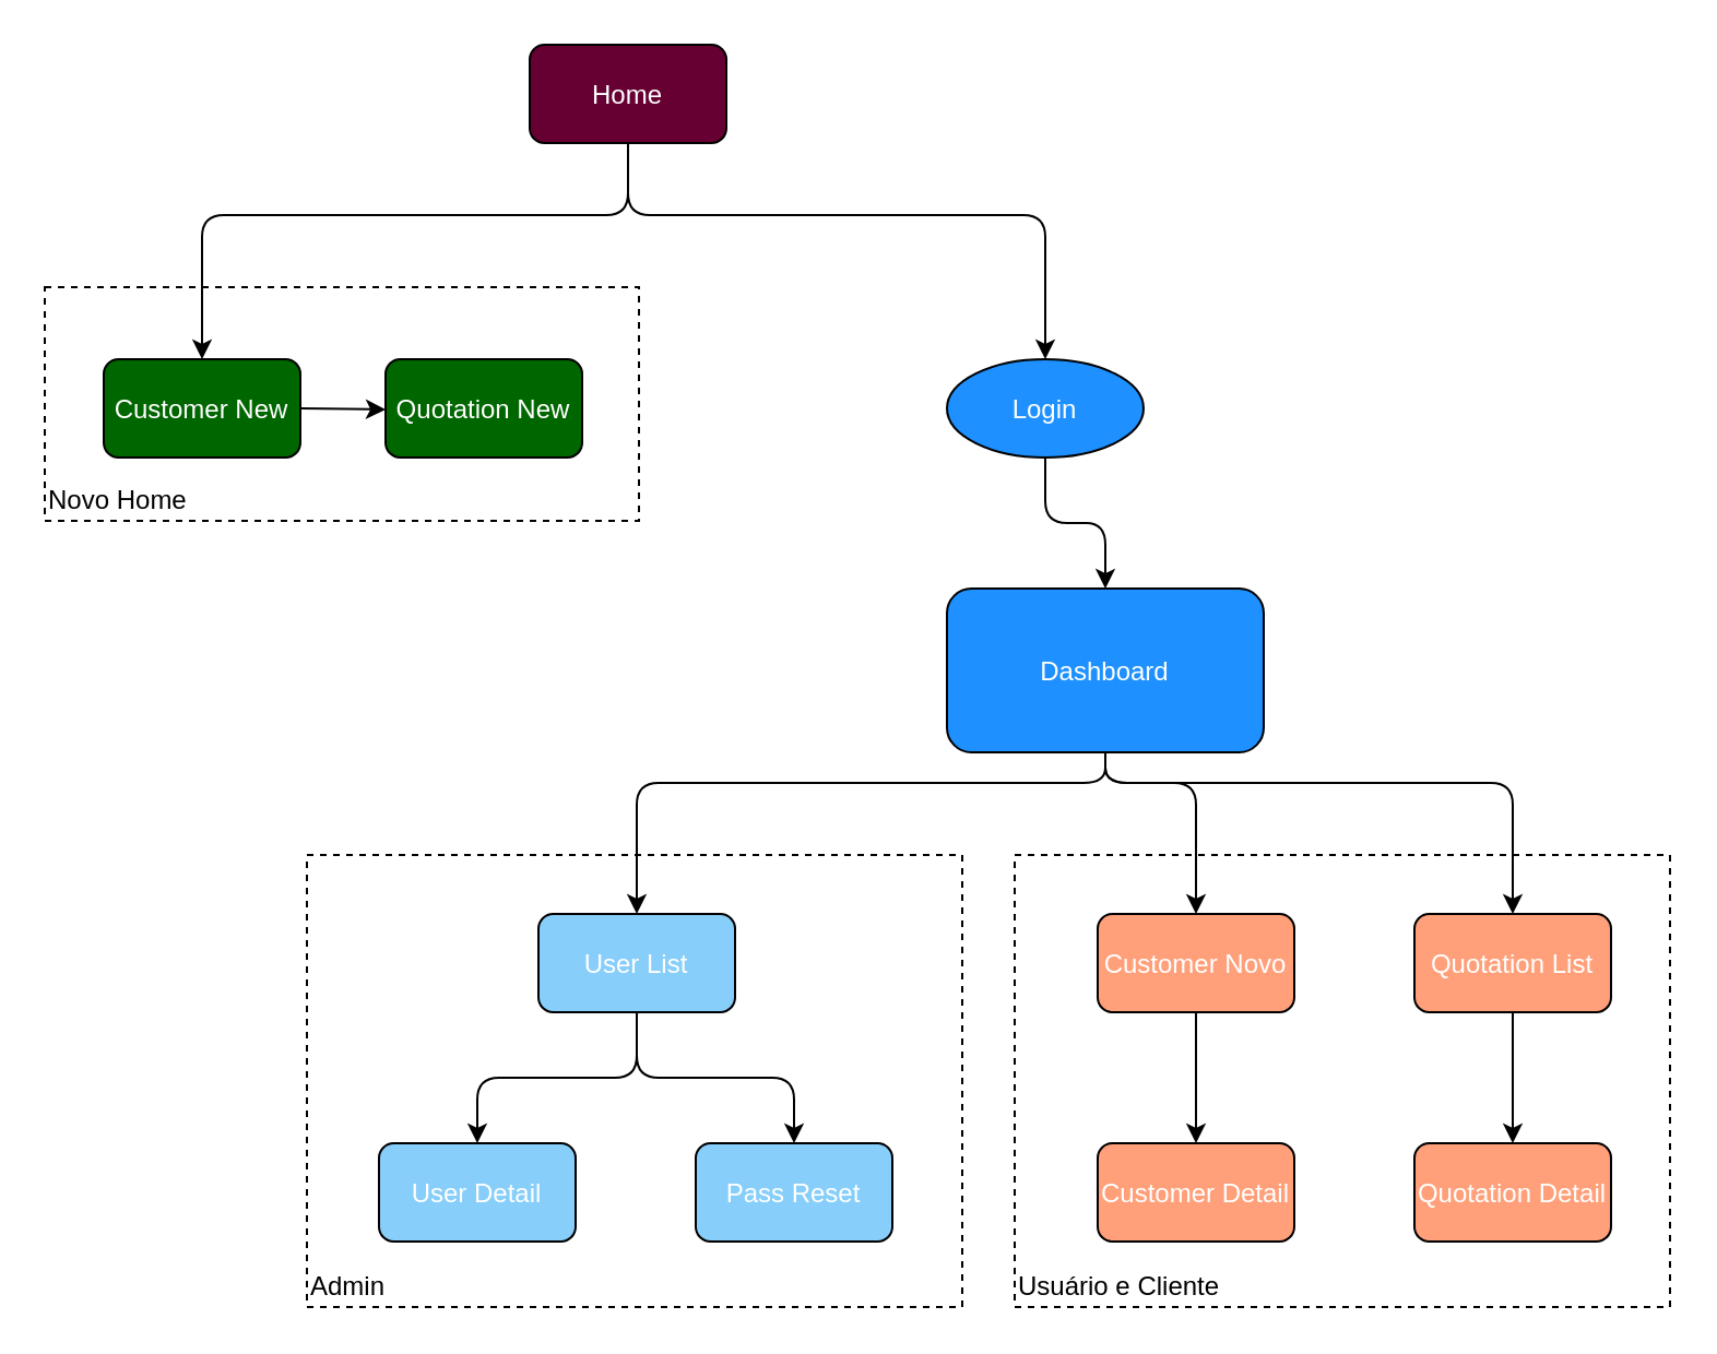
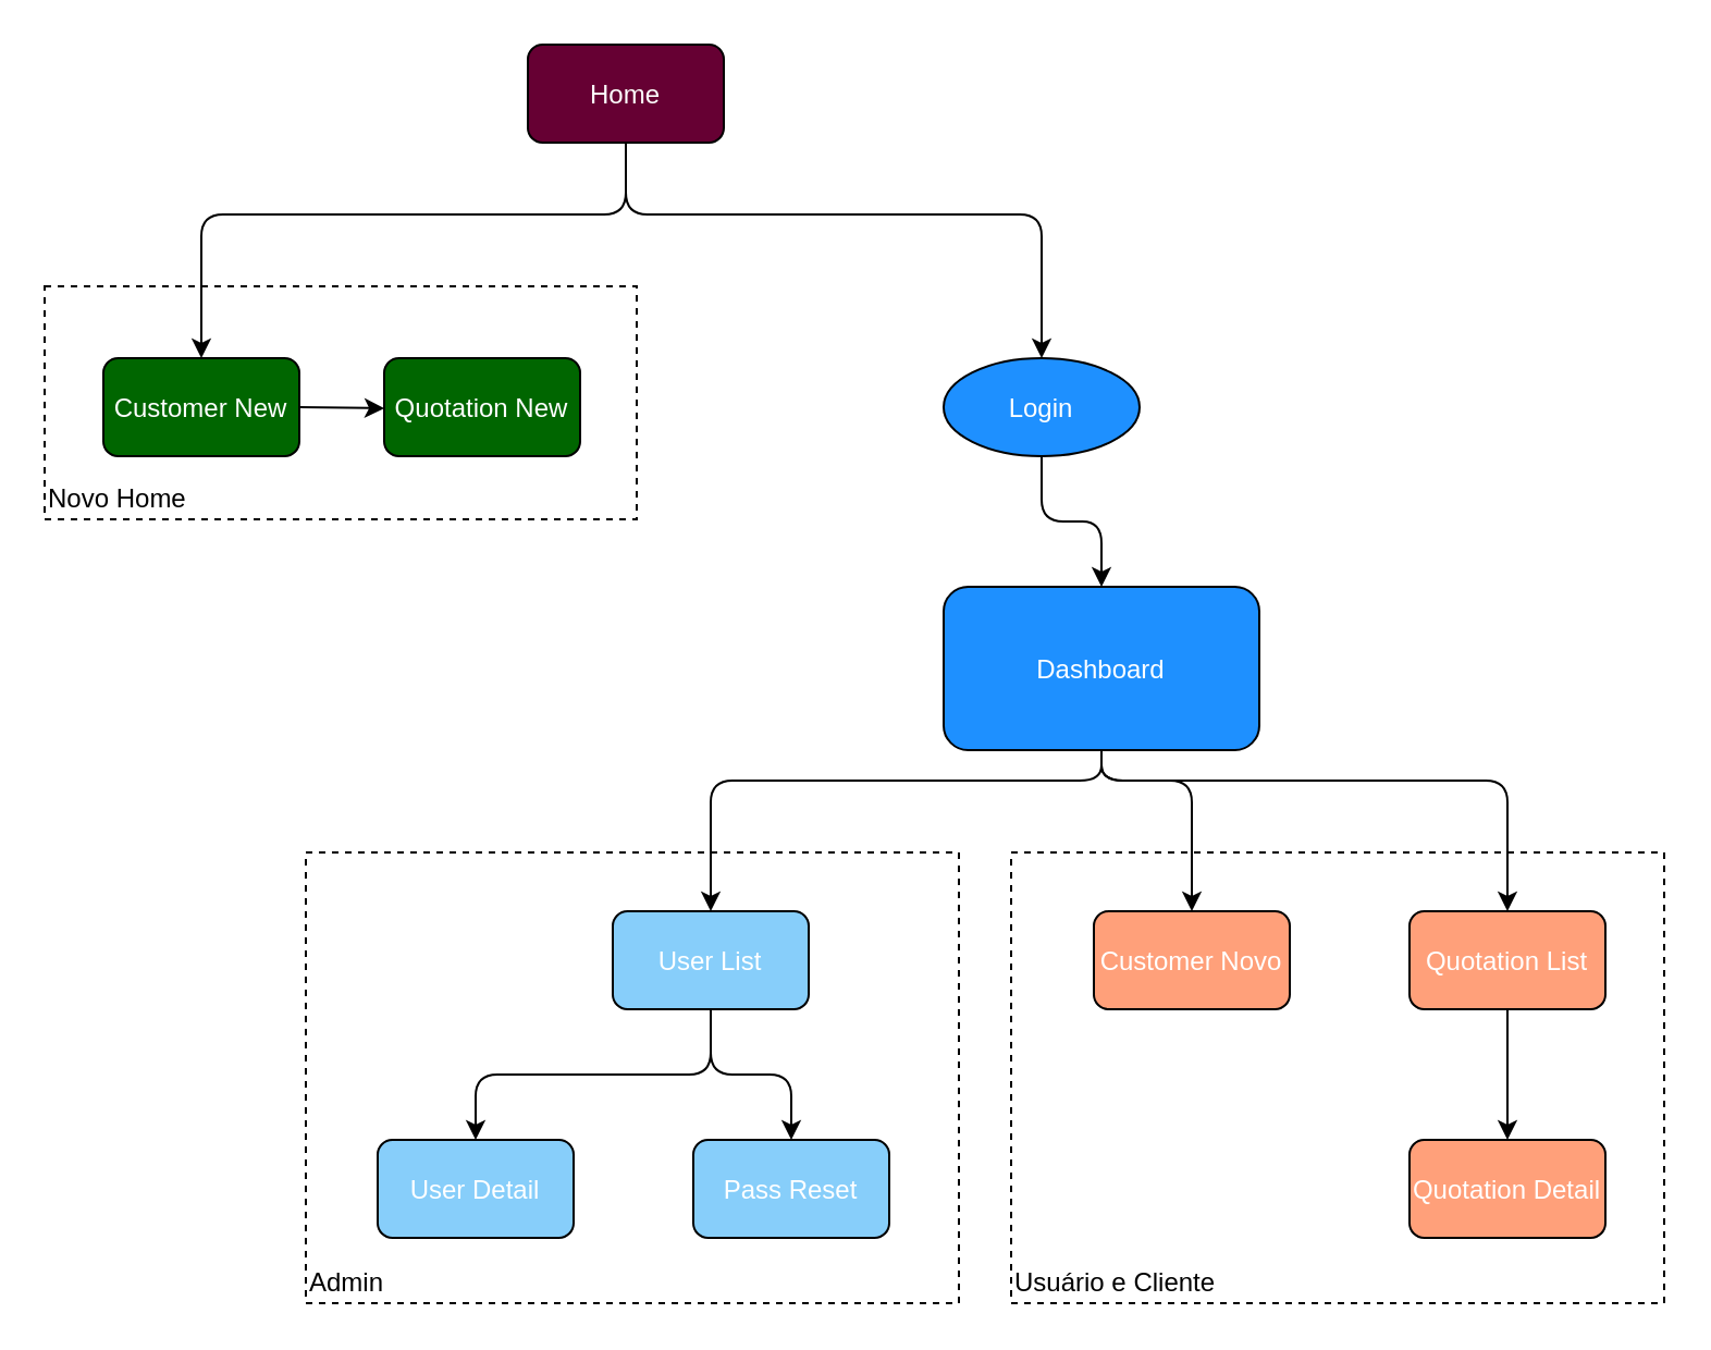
- <mxCell id="11" value="User List" style="rounded=1;fillColor=#87CEFA;fontColor=#ffffff;container=0;" parent="1" vertex="1"><mxGeometry x="246" y="418" width="90" height="45" as="geometry" /></mxCell>
+ <mxCell id="11" value="User List" style="rounded=1;fillColor=#87CEFA;fontColor=#ffffff;container=0;" parent="1" vertex="1"><mxGeometry x="281" y="418" width="90" height="45" as="geometry" /></mxCell>
- <mxCell id="25" style="edgeStyle=elbowEdgeStyle;elbow=vertical;endArrow=classic;exitX=0.5;exitY=1;exitDx=0;exitDy=0;entryX=0.5;entryY=0;entryDx=0;entryDy=0;" edge="1" parent="1" source="14" target="15"><mxGeometry relative="1" as="geometry"><mxPoint x="301" y="473" as="sourcePoint" /><mxPoint x="228" y="533" as="targetPoint" /></mxGeometry></mxCell>
- <mxCell id="15" value="Customer Detail" style="rounded=1;fillColor=#FFA07A;fontColor=#ffffff;flipV=0;flipH=1;" parent="1" vertex="1"><mxGeometry x="502" y="523" width="90" height="45" as="geometry" /></mxCell>
